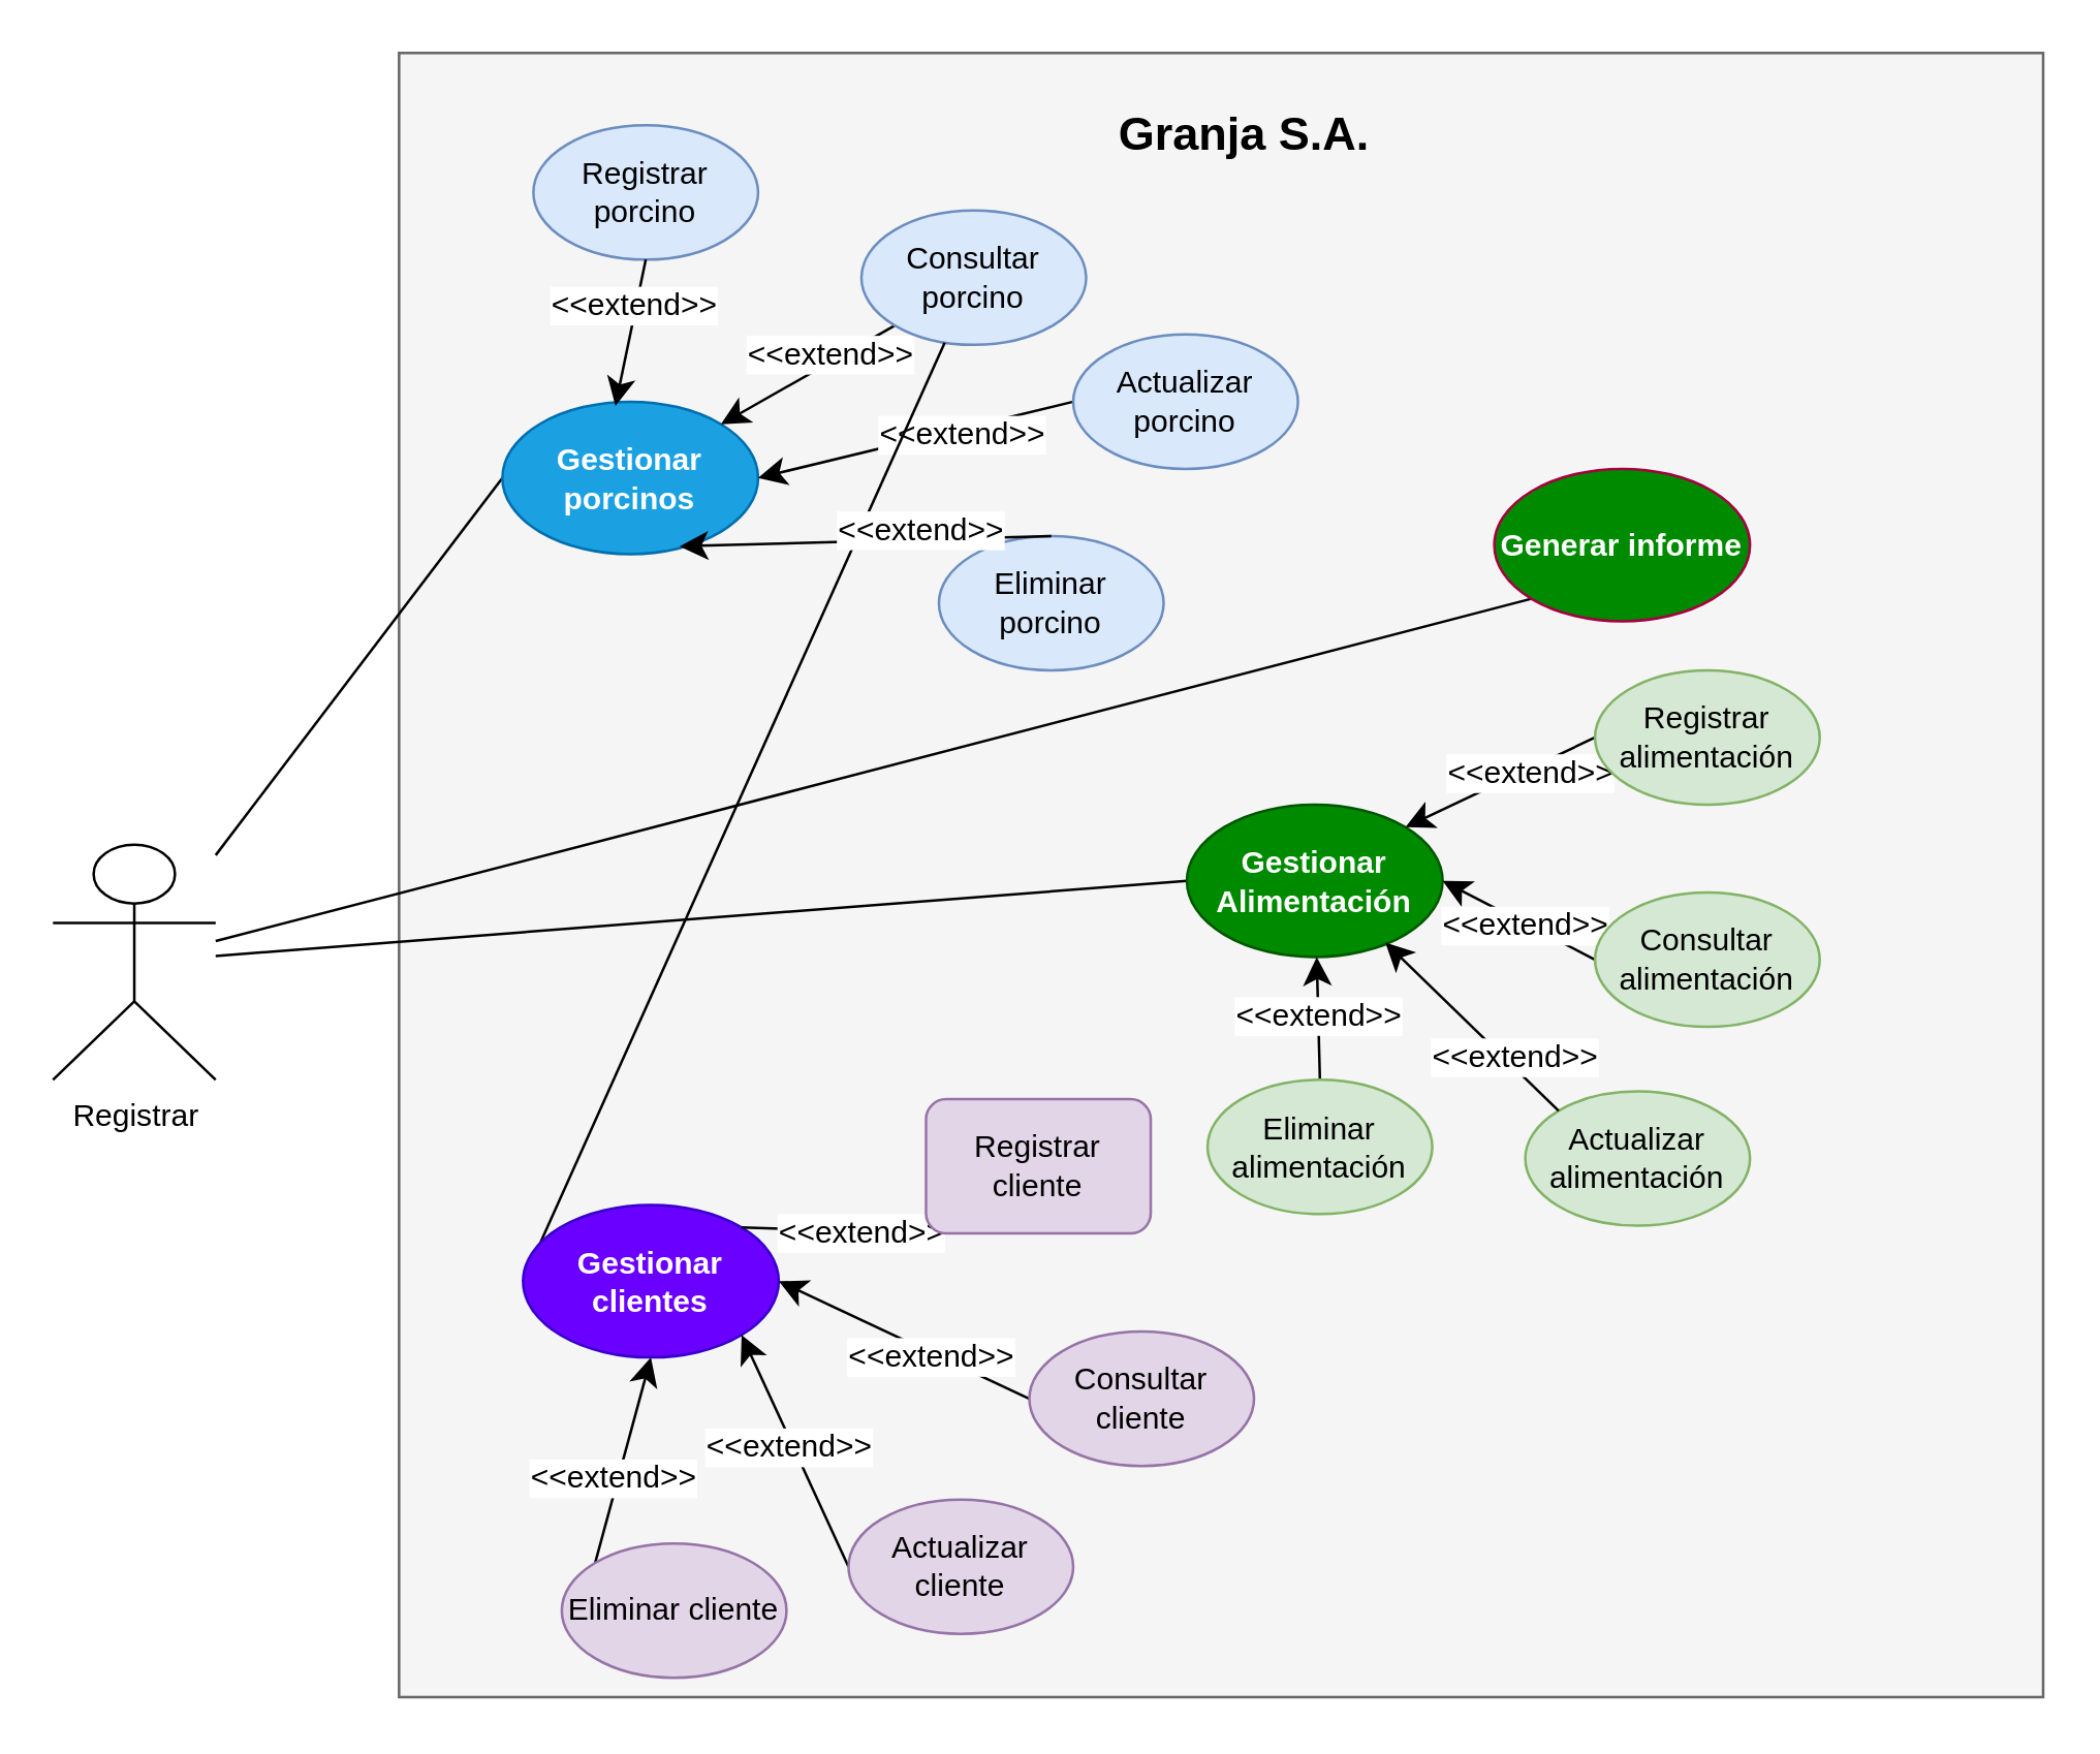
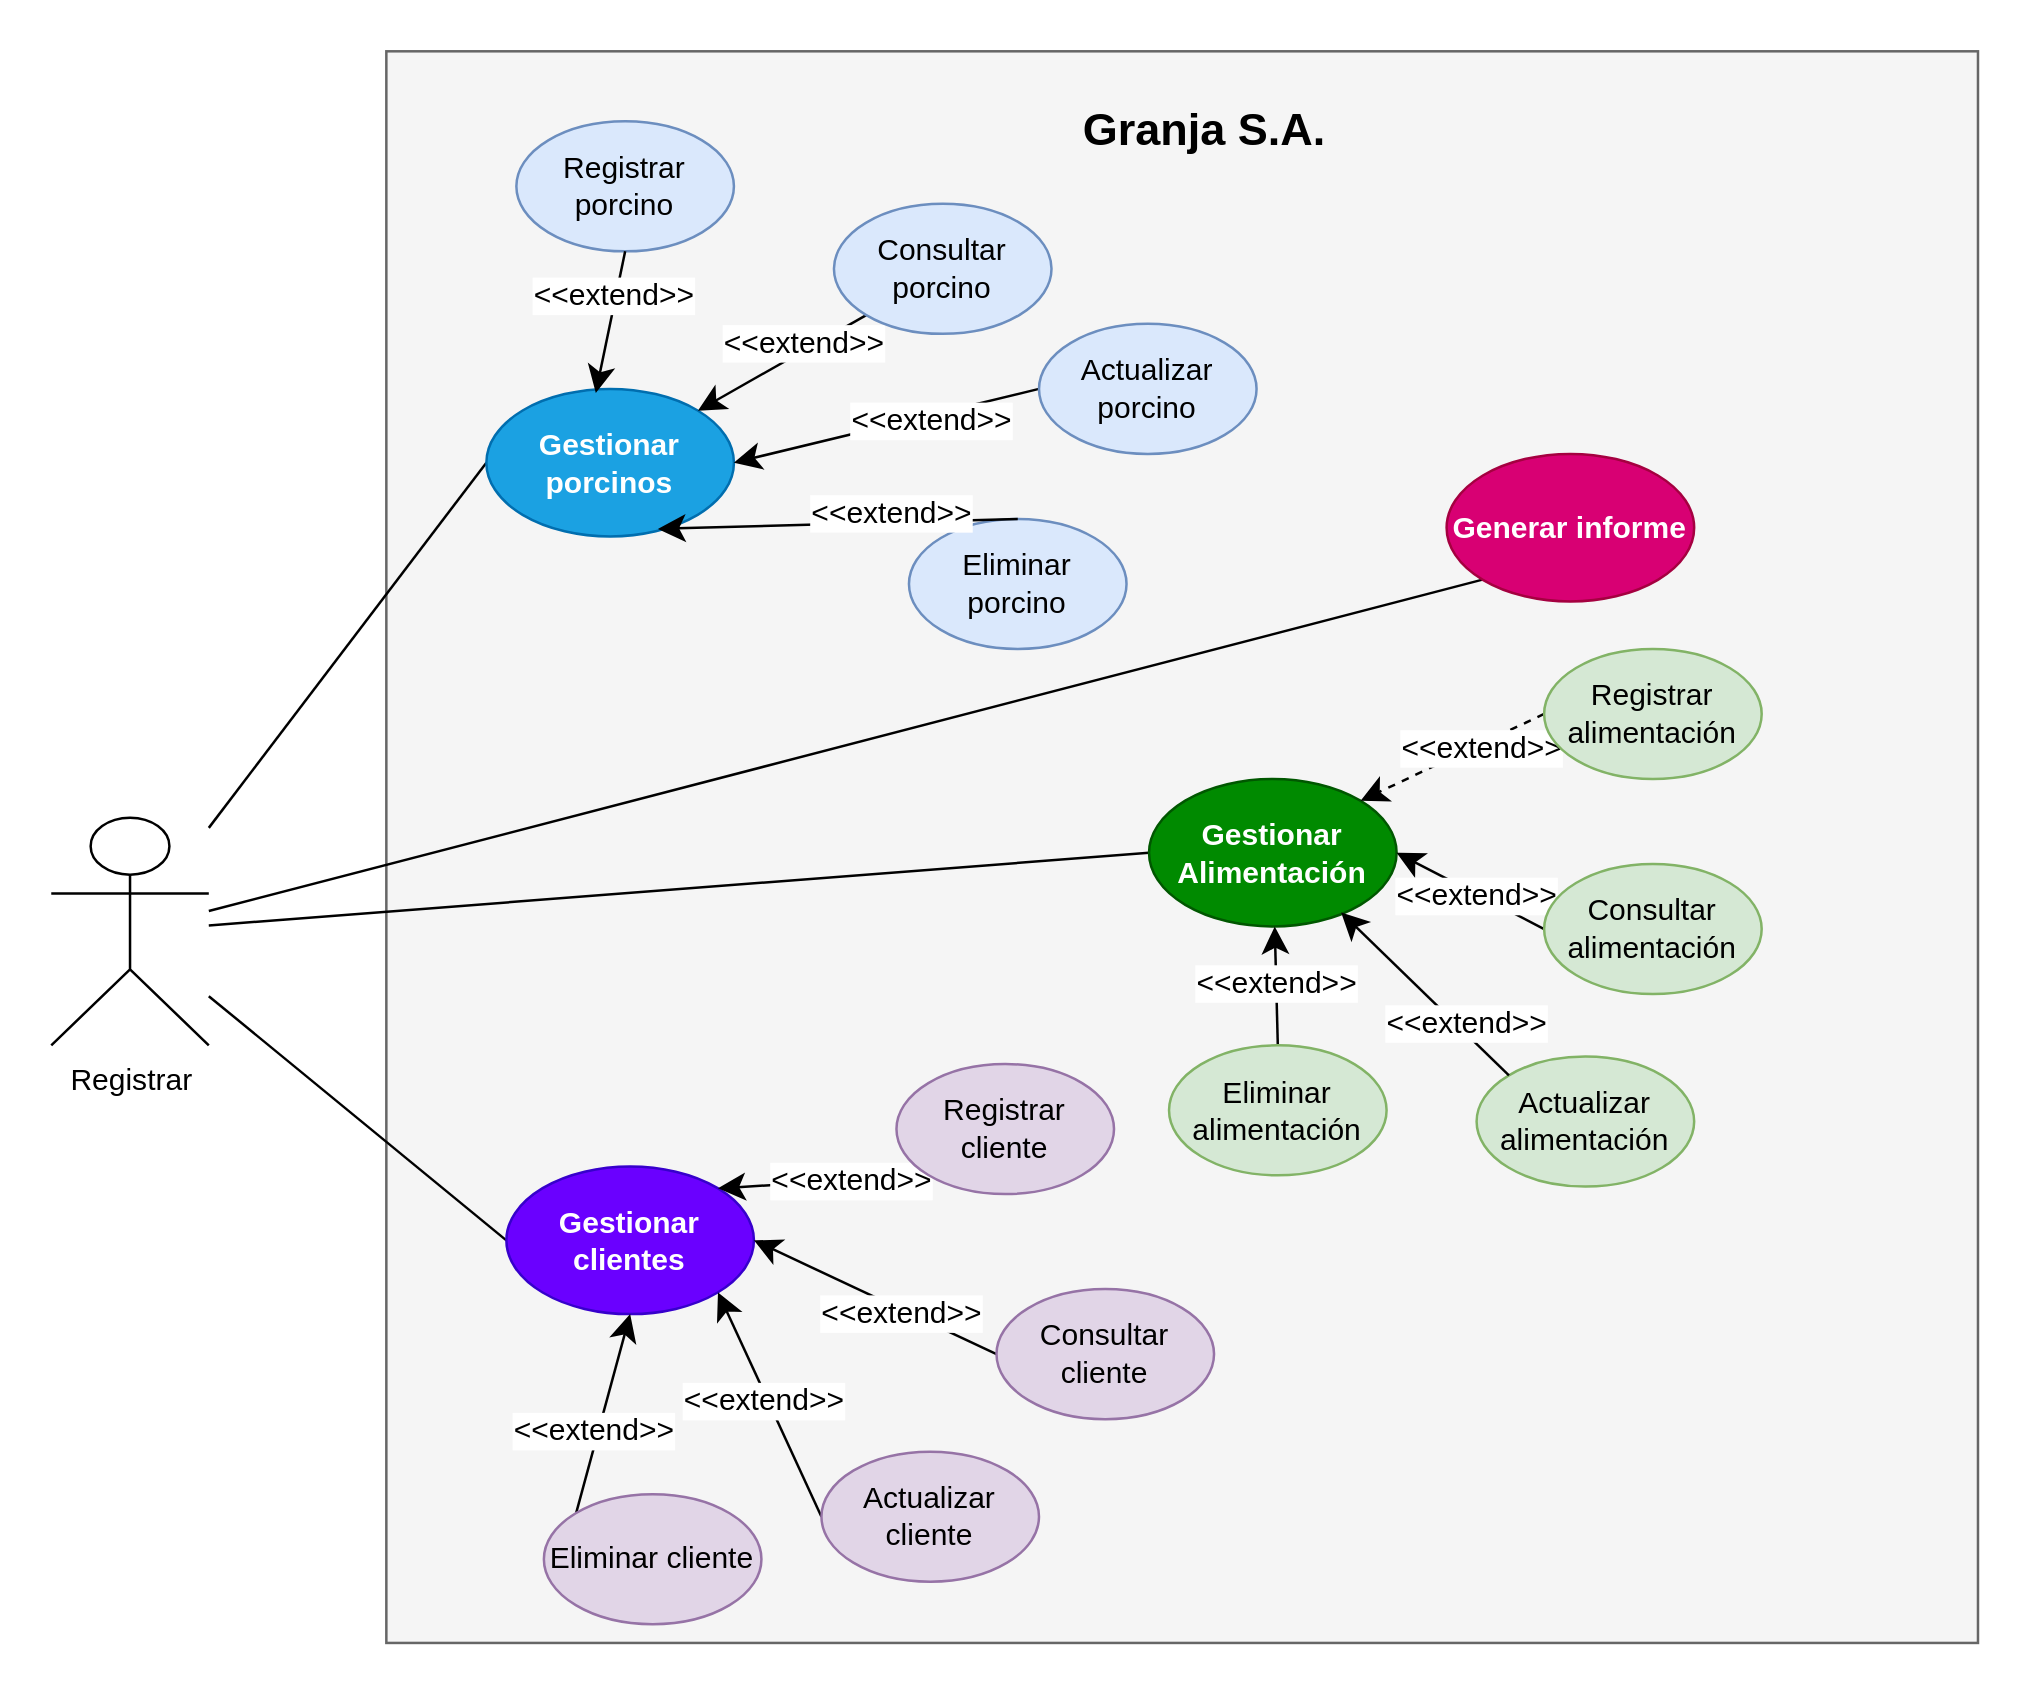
- <mxCell id="41" value="Generar informe" style="ellipse;whiteSpace=wrap;html=1;fillColor=#008a00;fontColor=#ffffff;strokeColor=#A50040;fontStyle=1;" vertex="1" parent="1"><mxGeometry x="578" y="181" width="99" height="59" as="geometry" /></mxCell>
+ <mxCell id="41" value="Generar informe" style="ellipse;whiteSpace=wrap;html=1;fillColor=#d80073;fontColor=#ffffff;strokeColor=#A50040;fontStyle=1" vertex="1" parent="1"><mxGeometry x="578" y="181" width="99" height="59" as="geometry" /></mxCell>
- <mxCell id="30" style="edgeStyle=none;curved=1;rounded=0;orthogonalLoop=1;jettySize=auto;html=1;exitX=0;exitY=0.5;exitDx=0;exitDy=0;entryX=1;entryY=0;entryDx=0;entryDy=0;fontSize=12;startSize=8;endSize=8;" edge="1" parent="1" source="32" target="29"><mxGeometry relative="1" as="geometry" /></mxCell>
+ <mxCell id="30" style="edgeStyle=none;curved=1;rounded=0;orthogonalLoop=1;jettySize=auto;html=1;exitX=0;exitY=0.5;exitDx=0;exitDy=0;entryX=1;entryY=0;entryDx=0;entryDy=0;fontSize=12;startSize=8;endSize=8;dashed=1;" edge="1" parent="1" source="32" target="29"><mxGeometry relative="1" as="geometry" /></mxCell>
- <mxCell id="14" style="edgeStyle=none;curved=1;rounded=0;orthogonalLoop=1;jettySize=auto;html=1;exitX=0;exitY=0.5;exitDx=0;exitDy=0;fontSize=12;endArrow=none;endFill=0;" edge="1" parent="1" source="15" target="9"><mxGeometry relative="1" as="geometry" /></mxCell>
+ <mxCell id="14" style="edgeStyle=none;curved=1;rounded=0;orthogonalLoop=1;jettySize=auto;html=1;exitX=0;exitY=0.5;exitDx=0;exitDy=0;fontSize=12;endArrow=none;endFill=0;" edge="1" parent="1" source="15" target="2"><mxGeometry relative="1" as="geometry" /></mxCell>
- <mxCell id="18" value="Registrar cliente" style="whiteSpace=wrap;html=1;fillColor=#e1d5e7;strokeColor=#9673a6;rounded=1;" vertex="1" parent="1"><mxGeometry x="358" y="425" width="87" height="52" as="geometry" /></mxCell>
+ <mxCell id="18" value="Registrar cliente" style="ellipse;whiteSpace=wrap;html=1;fillColor=#e1d5e7;strokeColor=#9673a6;" vertex="1" parent="1"><mxGeometry x="358" y="425" width="87" height="52" as="geometry" /></mxCell>
- <mxCell id="16" style="edgeStyle=none;curved=1;rounded=0;orthogonalLoop=1;jettySize=auto;html=1;exitX=0;exitY=1;exitDx=0;exitDy=0;entryX=1;entryY=0;entryDx=0;entryDy=0;fontSize=12;startSize=8;endSize=8;endArrow=none;" edge="1" parent="1" source="18" target="15"><mxGeometry relative="1" as="geometry" /></mxCell>
+ <mxCell id="16" style="edgeStyle=none;curved=1;rounded=0;orthogonalLoop=1;jettySize=auto;html=1;exitX=0;exitY=1;exitDx=0;exitDy=0;entryX=1;entryY=0;entryDx=0;entryDy=0;fontSize=12;startSize=8;endSize=8;" edge="1" parent="1" source="18" target="15"><mxGeometry relative="1" as="geometry" /></mxCell>
